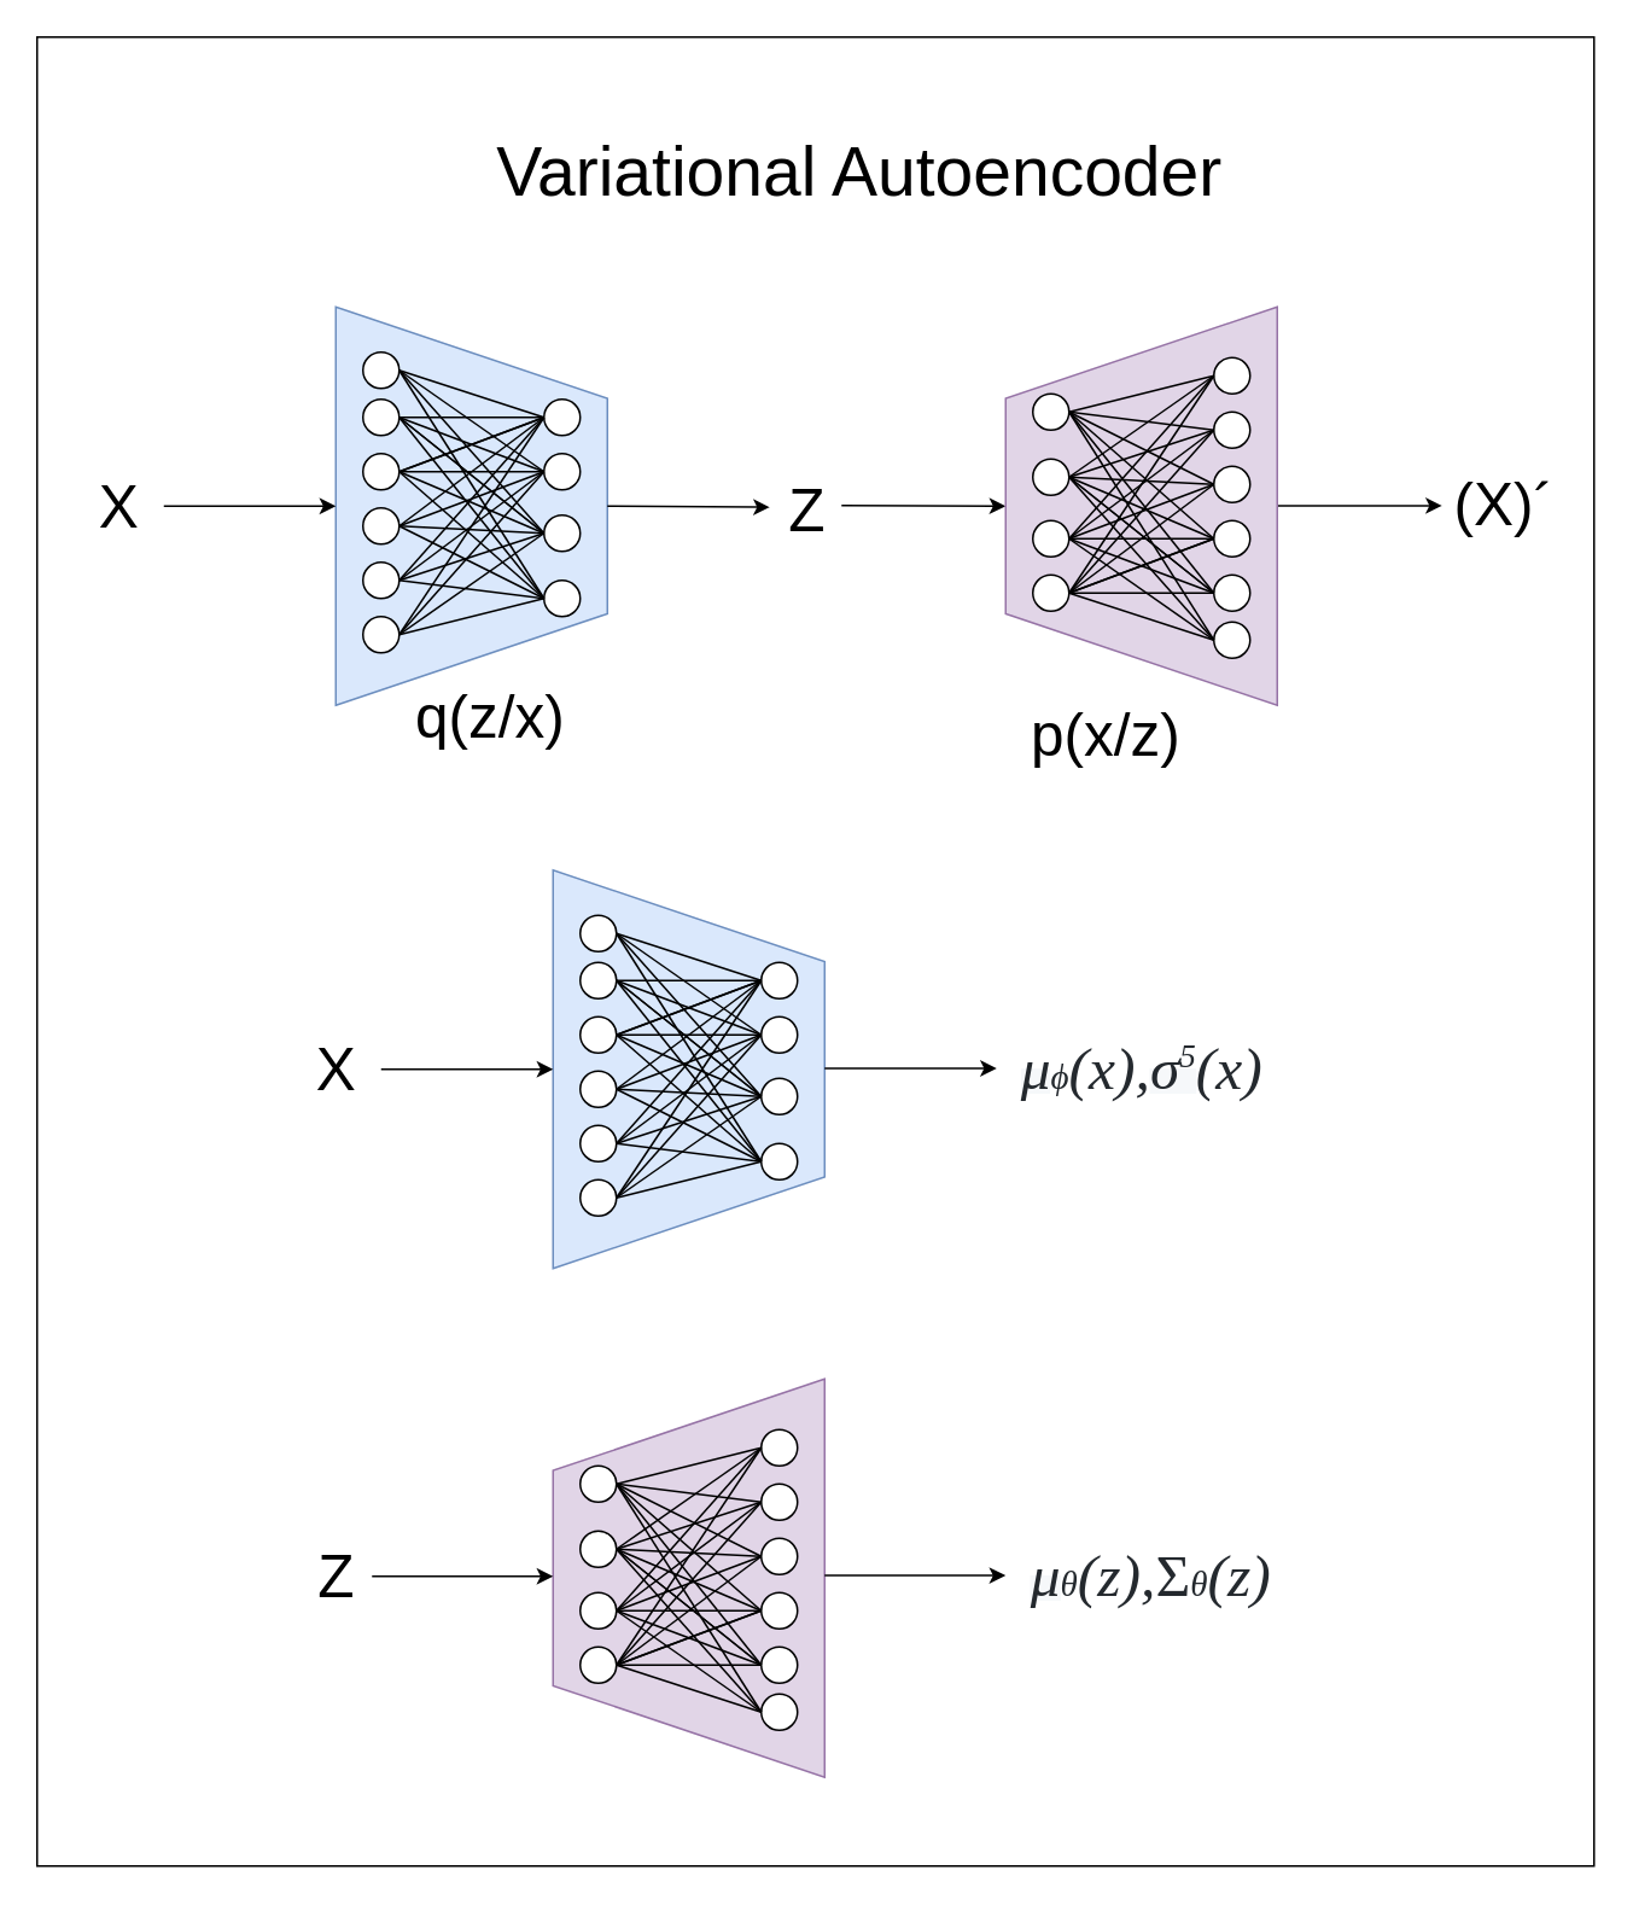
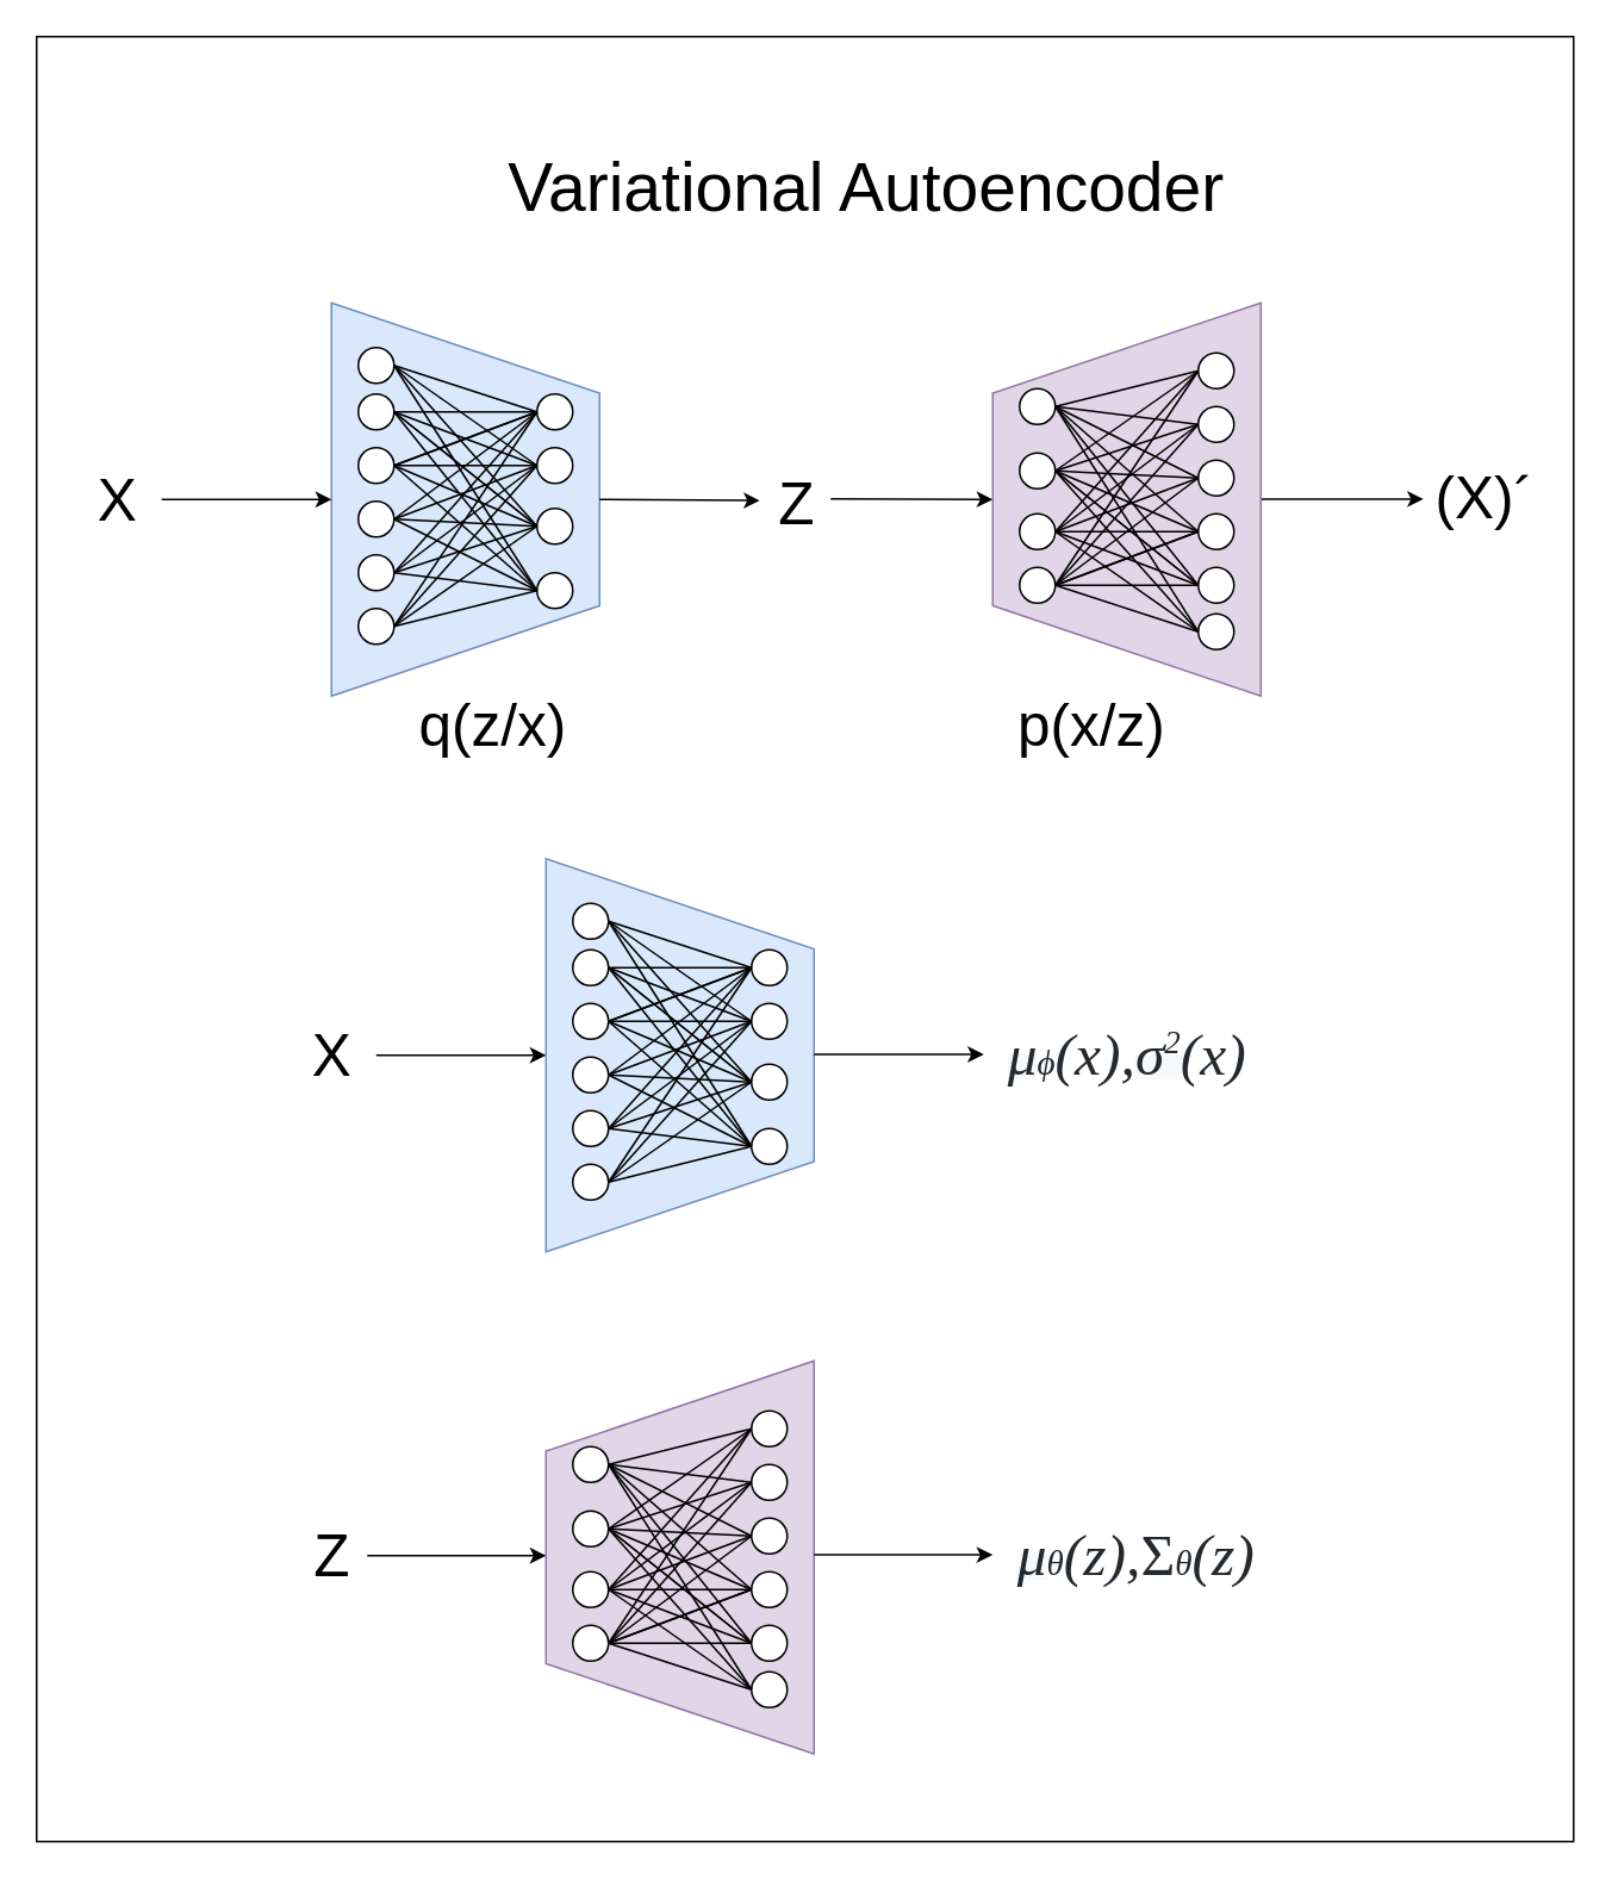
- <mxCell id="49" value="&lt;font style=&quot;font-size: 38px;&quot;&gt;Variational Autoencoder&lt;/font&gt;" style="text;html=1;align=center;verticalAlign=middle;whiteSpace=wrap;rounded=0;" parent="1" vertex="1"><mxGeometry x="222" y="40" width="505" height="110" as="geometry" /></mxCell>
+ <mxCell id="49" value="&lt;font style=&quot;font-size: 38px;&quot;&gt;Variational Autoencoder&lt;/font&gt;" style="text;html=1;align=center;verticalAlign=middle;whiteSpace=wrap;rounded=0;" parent="1" vertex="1"><mxGeometry x="232" y="50" width="505" height="110" as="geometry" /></mxCell>
- <mxCell id="47" value="&lt;font style=&quot;font-size: 33px;&quot;&gt;q(z/x)&lt;/font&gt;" style="text;html=1;align=center;verticalAlign=middle;resizable=0;points=[];autosize=1;strokeColor=none;fillColor=none;" parent="1" vertex="1"><mxGeometry x="215" y="370" width="110" height="50" as="geometry" /></mxCell>
+ <mxCell id="47" value="&lt;font style=&quot;font-size: 33px;&quot;&gt;q(z/x)&lt;/font&gt;" style="text;html=1;align=center;verticalAlign=middle;resizable=0;points=[];autosize=1;strokeColor=none;fillColor=none;" parent="1" vertex="1"><mxGeometry x="220" y="380" width="110" height="50" as="geometry" /></mxCell>
- <mxCell id="170" value="&lt;span style=&quot;color: rgb(36, 41, 46); font-family: KaTeX_Math; font-style: italic; text-align: left; background-color: rgb(246, 248, 250);&quot;&gt;&lt;font style=&quot;font-size: 33px;&quot;&gt;μ&lt;/font&gt;&lt;/span&gt;&lt;span style=&quot;color: rgb(36, 41, 46); font-family: KaTeX_Math; font-size: 19.36px; font-style: italic; text-align: left; background-color: rgb(255, 255, 255);&quot;&gt;ϕ&lt;/span&gt;&lt;span style=&quot;color: rgb(36, 41, 46); font-family: KaTeX_Math; font-style: italic; text-align: left; background-color: rgb(255, 255, 255);&quot;&gt;&lt;font style=&quot;font-size: 33px;&quot;&gt;(x),&lt;/font&gt;&lt;/span&gt;&lt;span style=&quot;color: rgb(36, 41, 46); font-family: KaTeX_Math; font-style: italic; text-align: left; background-color: rgb(246, 248, 250);&quot;&gt;&lt;font style=&quot;font-size: 33px;&quot;&gt;σ&lt;sup style=&quot;font-size: 18px;&quot;&gt;5&lt;/sup&gt;&lt;/font&gt;&lt;/span&gt;&lt;span style=&quot;color: rgb(36, 41, 46); font-family: KaTeX_Math; font-style: italic; text-align: left; background-color: rgb(255, 255, 255);&quot;&gt;&lt;font style=&quot;font-size: 33px;&quot;&gt;(x)&lt;/font&gt;&lt;/span&gt;" style="text;html=1;align=center;verticalAlign=middle;resizable=0;points=[];autosize=1;strokeColor=none;fillColor=none;" parent="1" vertex="1"><mxGeometry x="550" y="565" width="160" height="50" as="geometry" /></mxCell>
+ <mxCell id="170" value="&lt;span style=&quot;color: rgb(36, 41, 46); font-family: KaTeX_Math; font-style: italic; text-align: left; background-color: rgb(246, 248, 250);&quot;&gt;&lt;font style=&quot;font-size: 33px;&quot;&gt;μ&lt;/font&gt;&lt;/span&gt;&lt;span style=&quot;color: rgb(36, 41, 46); font-family: KaTeX_Math; font-size: 19.36px; font-style: italic; text-align: left; background-color: rgb(255, 255, 255);&quot;&gt;ϕ&lt;/span&gt;&lt;span style=&quot;color: rgb(36, 41, 46); font-family: KaTeX_Math; font-style: italic; text-align: left; background-color: rgb(255, 255, 255);&quot;&gt;&lt;font style=&quot;font-size: 33px;&quot;&gt;(x),&lt;/font&gt;&lt;/span&gt;&lt;span style=&quot;color: rgb(36, 41, 46); font-family: KaTeX_Math; font-style: italic; text-align: left; background-color: rgb(246, 248, 250);&quot;&gt;&lt;font style=&quot;font-size: 33px;&quot;&gt;σ&lt;sup style=&quot;font-size: 18px;&quot;&gt;2&lt;/sup&gt;&lt;/font&gt;&lt;/span&gt;&lt;span style=&quot;color: rgb(36, 41, 46); font-family: KaTeX_Math; font-style: italic; text-align: left; background-color: rgb(255, 255, 255);&quot;&gt;&lt;font style=&quot;font-size: 33px;&quot;&gt;(x)&lt;/font&gt;&lt;/span&gt;" style="text;html=1;align=center;verticalAlign=middle;resizable=0;points=[];autosize=1;strokeColor=none;fillColor=none;" parent="1" vertex="1"><mxGeometry x="550" y="565" width="160" height="50" as="geometry" /></mxCell>
